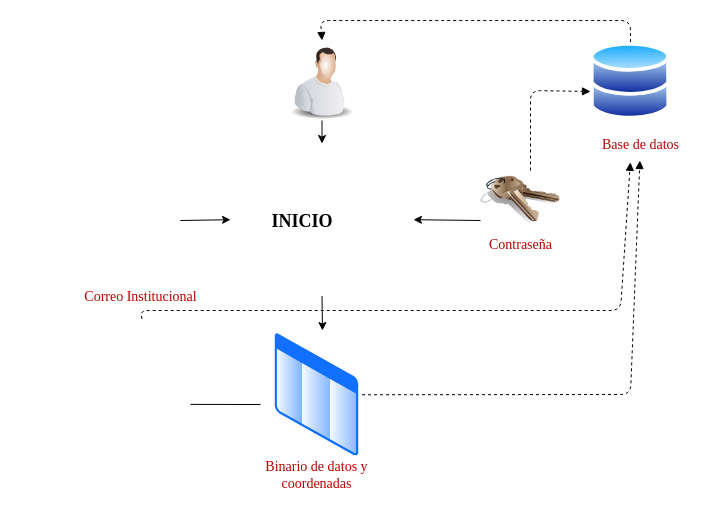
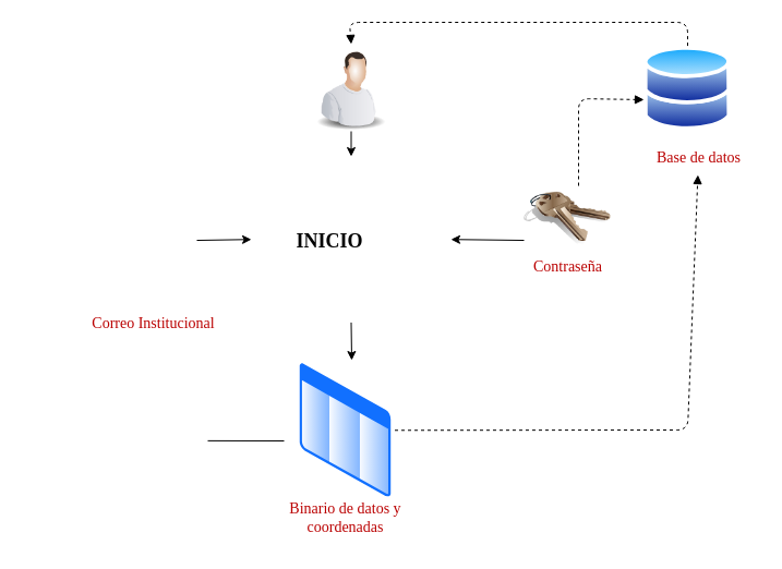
- <mxCell id="21" value="" style="html=1;verticalAlign=bottom;labelBackgroundColor=none;endArrow=block;endFill=1;dashed=1;fontFamily=Comic Sans MS;fontSize=14;fontColor=none;exitX=0.51;exitY=1.088;exitDx=0;exitDy=0;entryX=0.408;entryY=1.061;entryDx=0;entryDy=0;exitPerimeter=0;entryPerimeter=0;" edge="1" parent="1" source="8" target="16"><mxGeometry width="160" relative="1" as="geometry"><mxPoint x="150" y="360" as="sourcePoint" /><mxPoint x="220" y="280.8" as="targetPoint" /><Array as="points"><mxPoint x="140" y="310" /><mxPoint x="620" y="310" /></Array></mxGeometry></mxCell>
